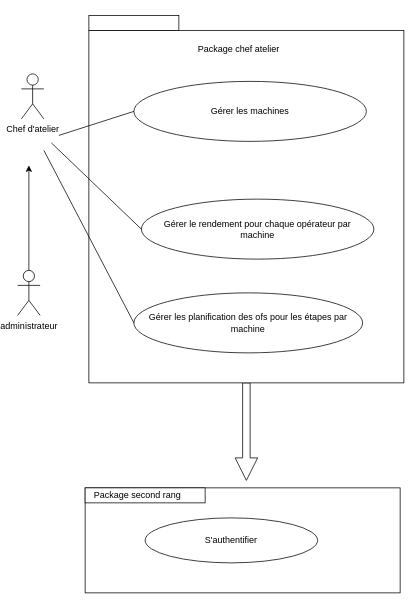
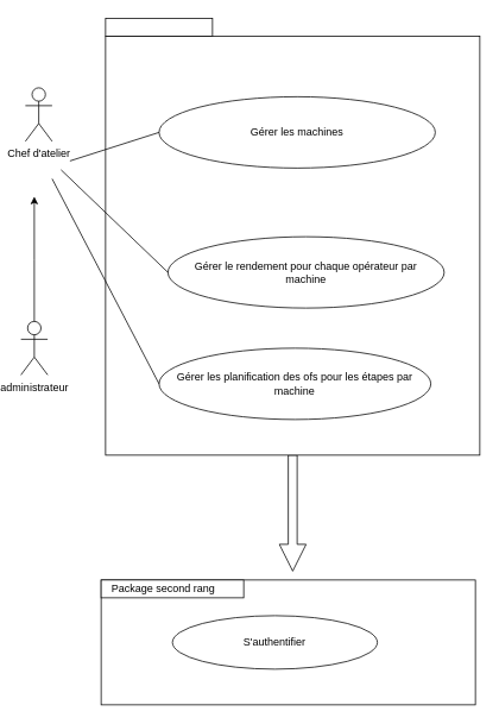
- <mxCell id="4" value="Package chef atelier" style="text;html=1;strokeColor=none;fillColor=none;align=center;verticalAlign=middle;whiteSpace=wrap;rounded=0;" parent="1" vertex="1"><mxGeometry x="205" y="50" width="220" height="30" as="geometry" /></mxCell>
